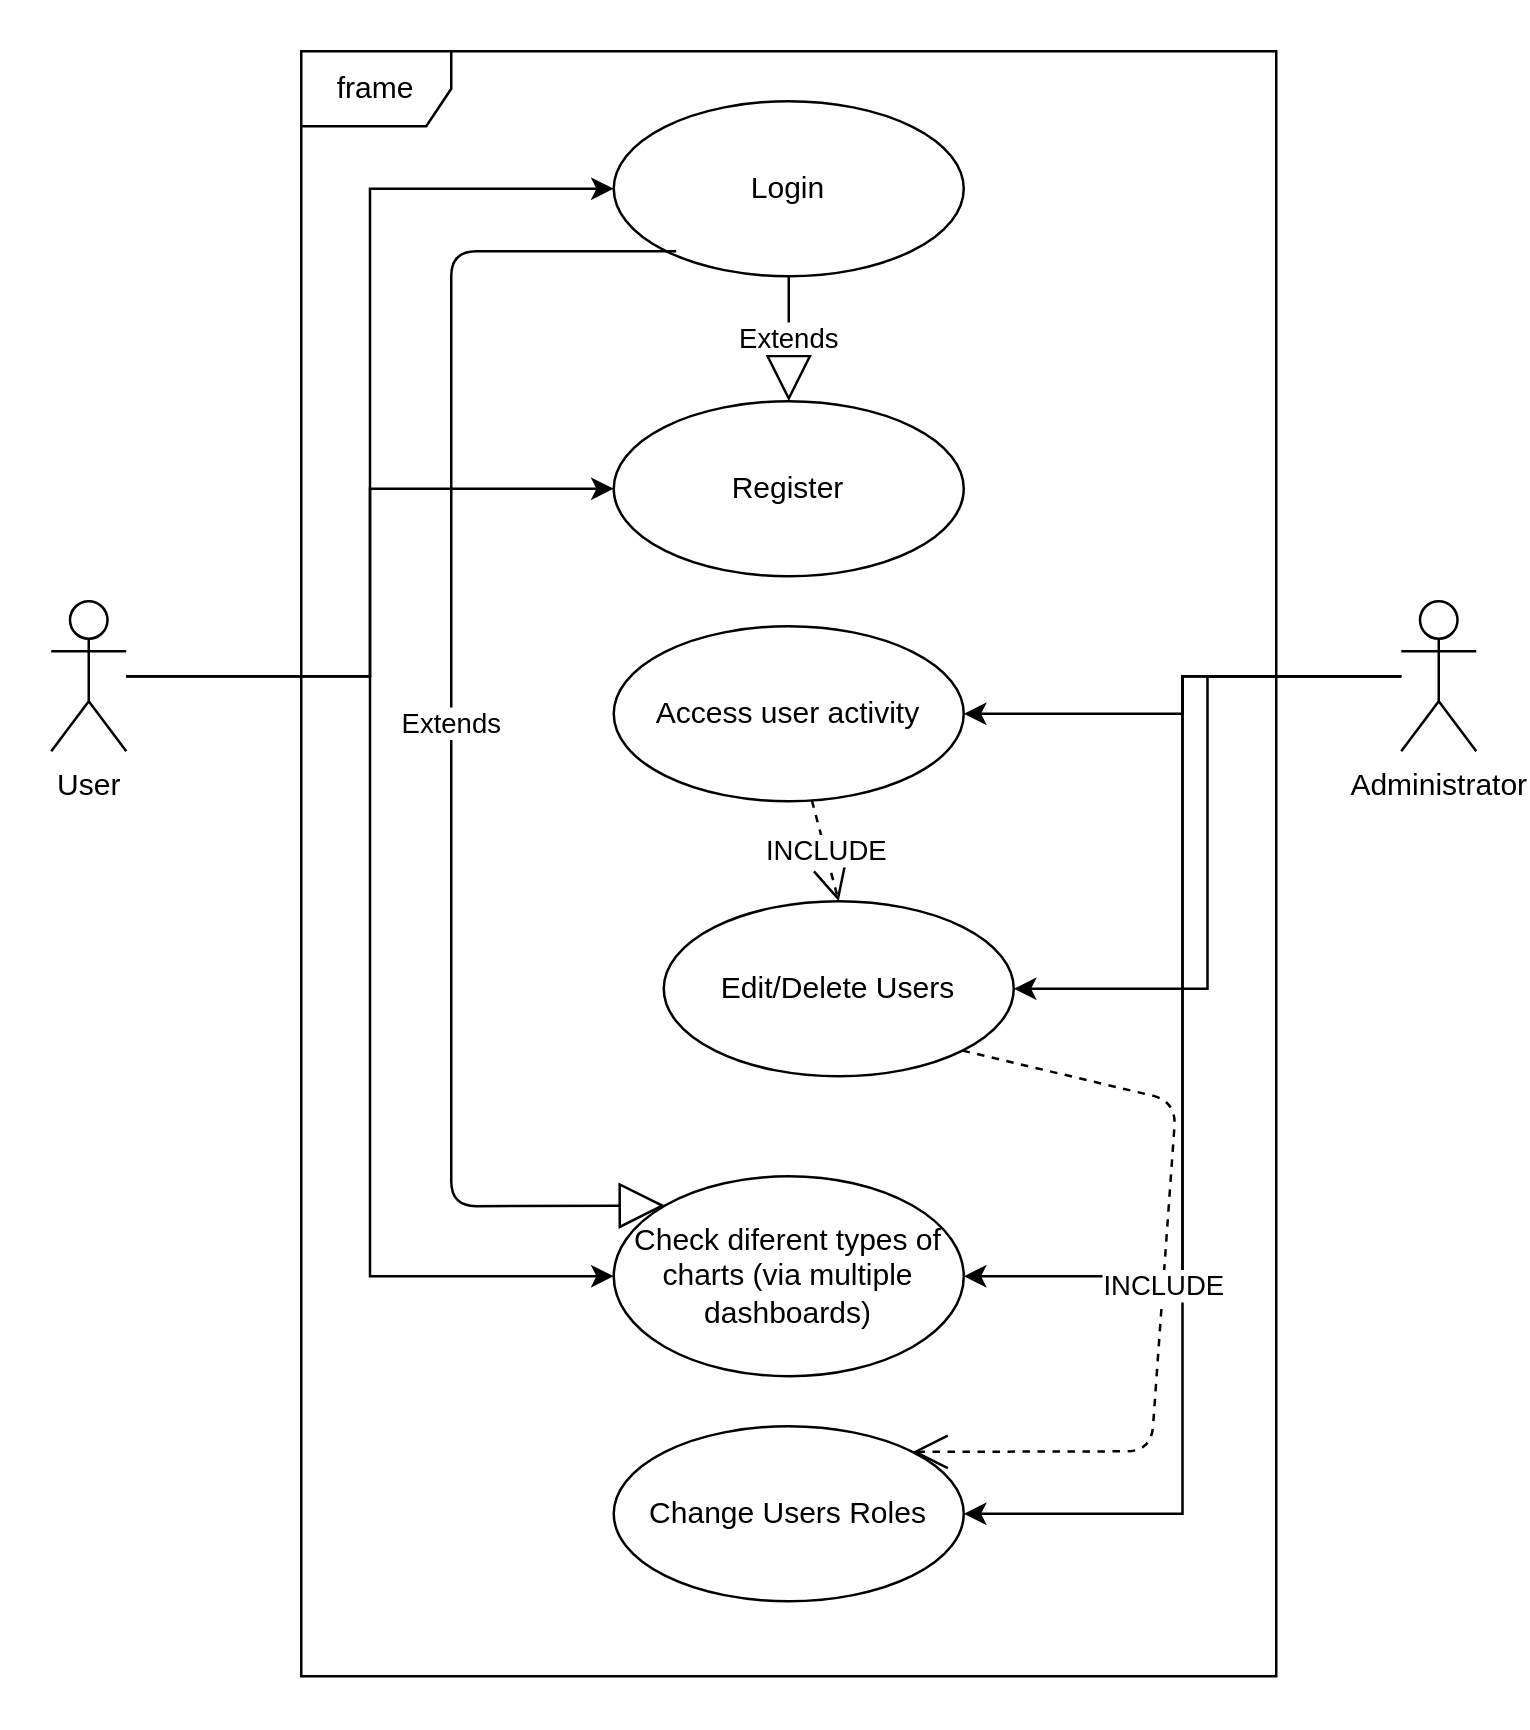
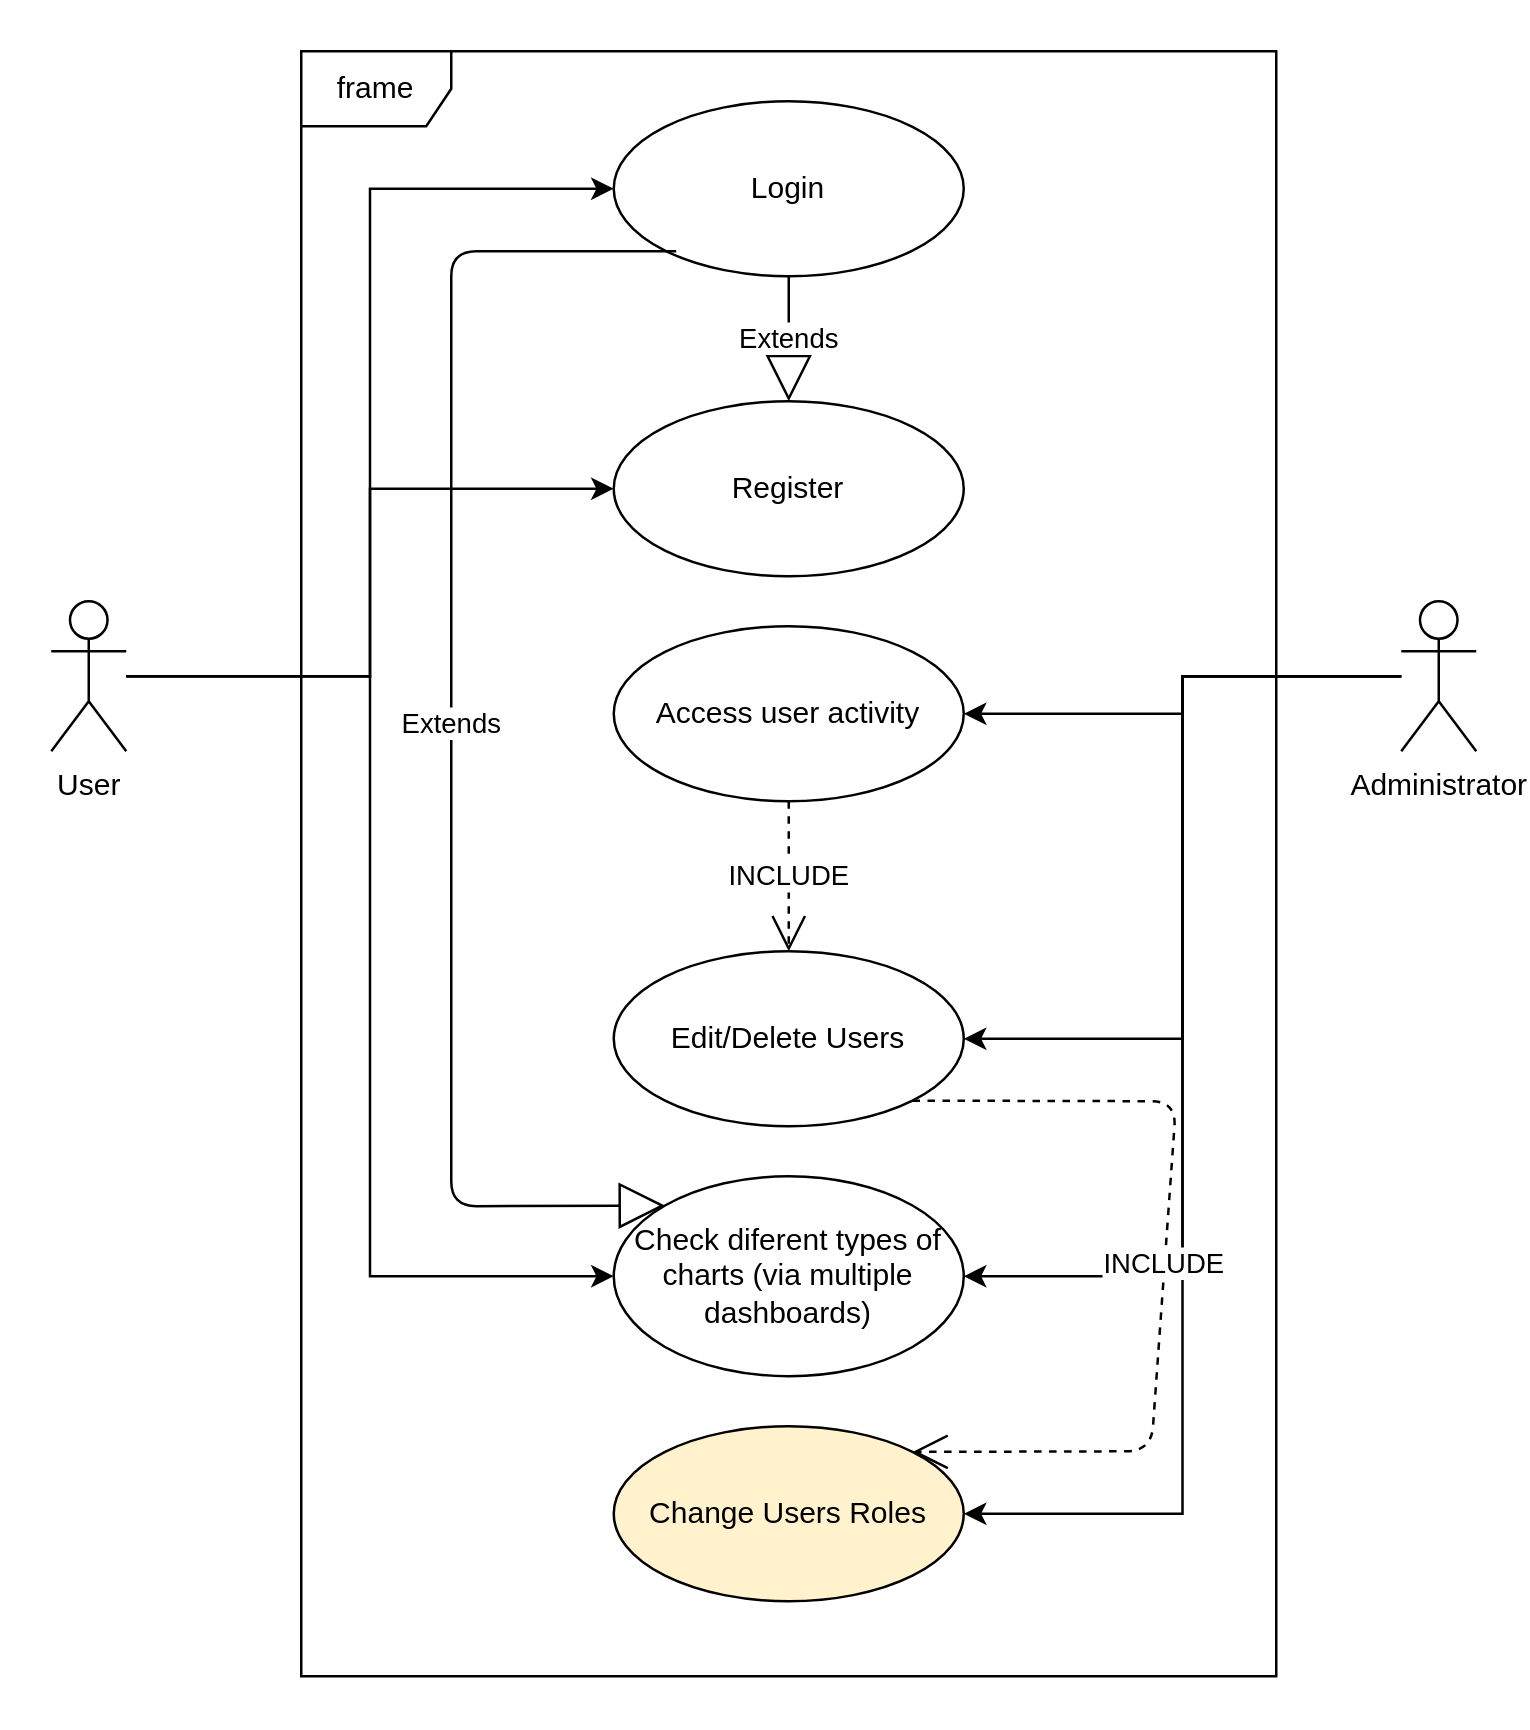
- <mxCell id="15" value="Edit/Delete Users" style="ellipse;whiteSpace=wrap;html=1;" vertex="1" parent="1"><mxGeometry x="265" y="360" width="140" height="70" as="geometry" /></mxCell>
+ <mxCell id="15" value="Edit/Delete Users" style="ellipse;whiteSpace=wrap;html=1;" vertex="1" parent="1"><mxGeometry x="245" y="380" width="140" height="70" as="geometry" /></mxCell>
- <mxCell id="16" value="Change Users Roles" style="ellipse;whiteSpace=wrap;html=1;" vertex="1" parent="1"><mxGeometry x="245" y="570" width="140" height="70" as="geometry" /></mxCell>
+ <mxCell id="16" value="Change Users Roles" style="ellipse;whiteSpace=wrap;html=1;fillColor=#fff2cc;" vertex="1" parent="1"><mxGeometry x="245" y="570" width="140" height="70" as="geometry" /></mxCell>
